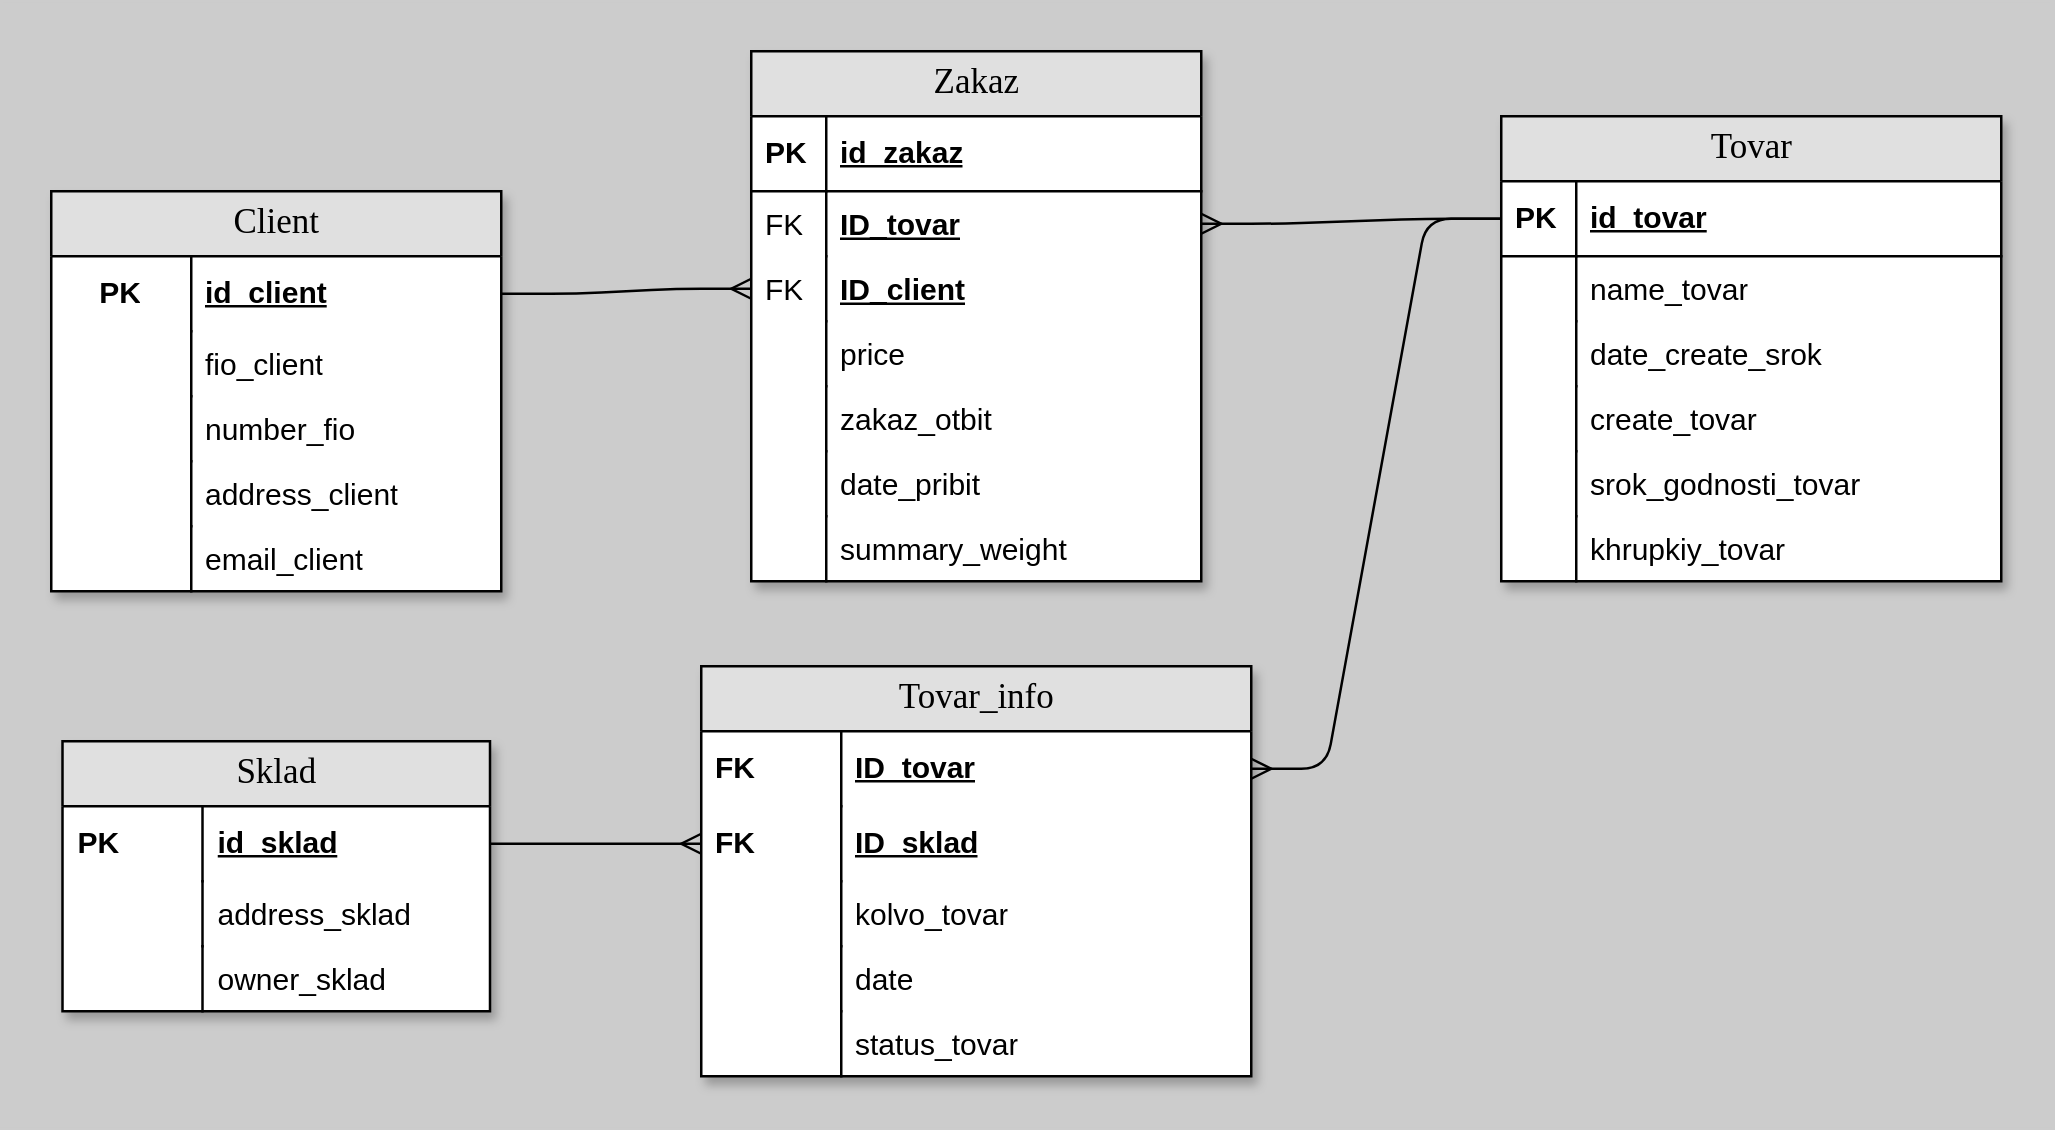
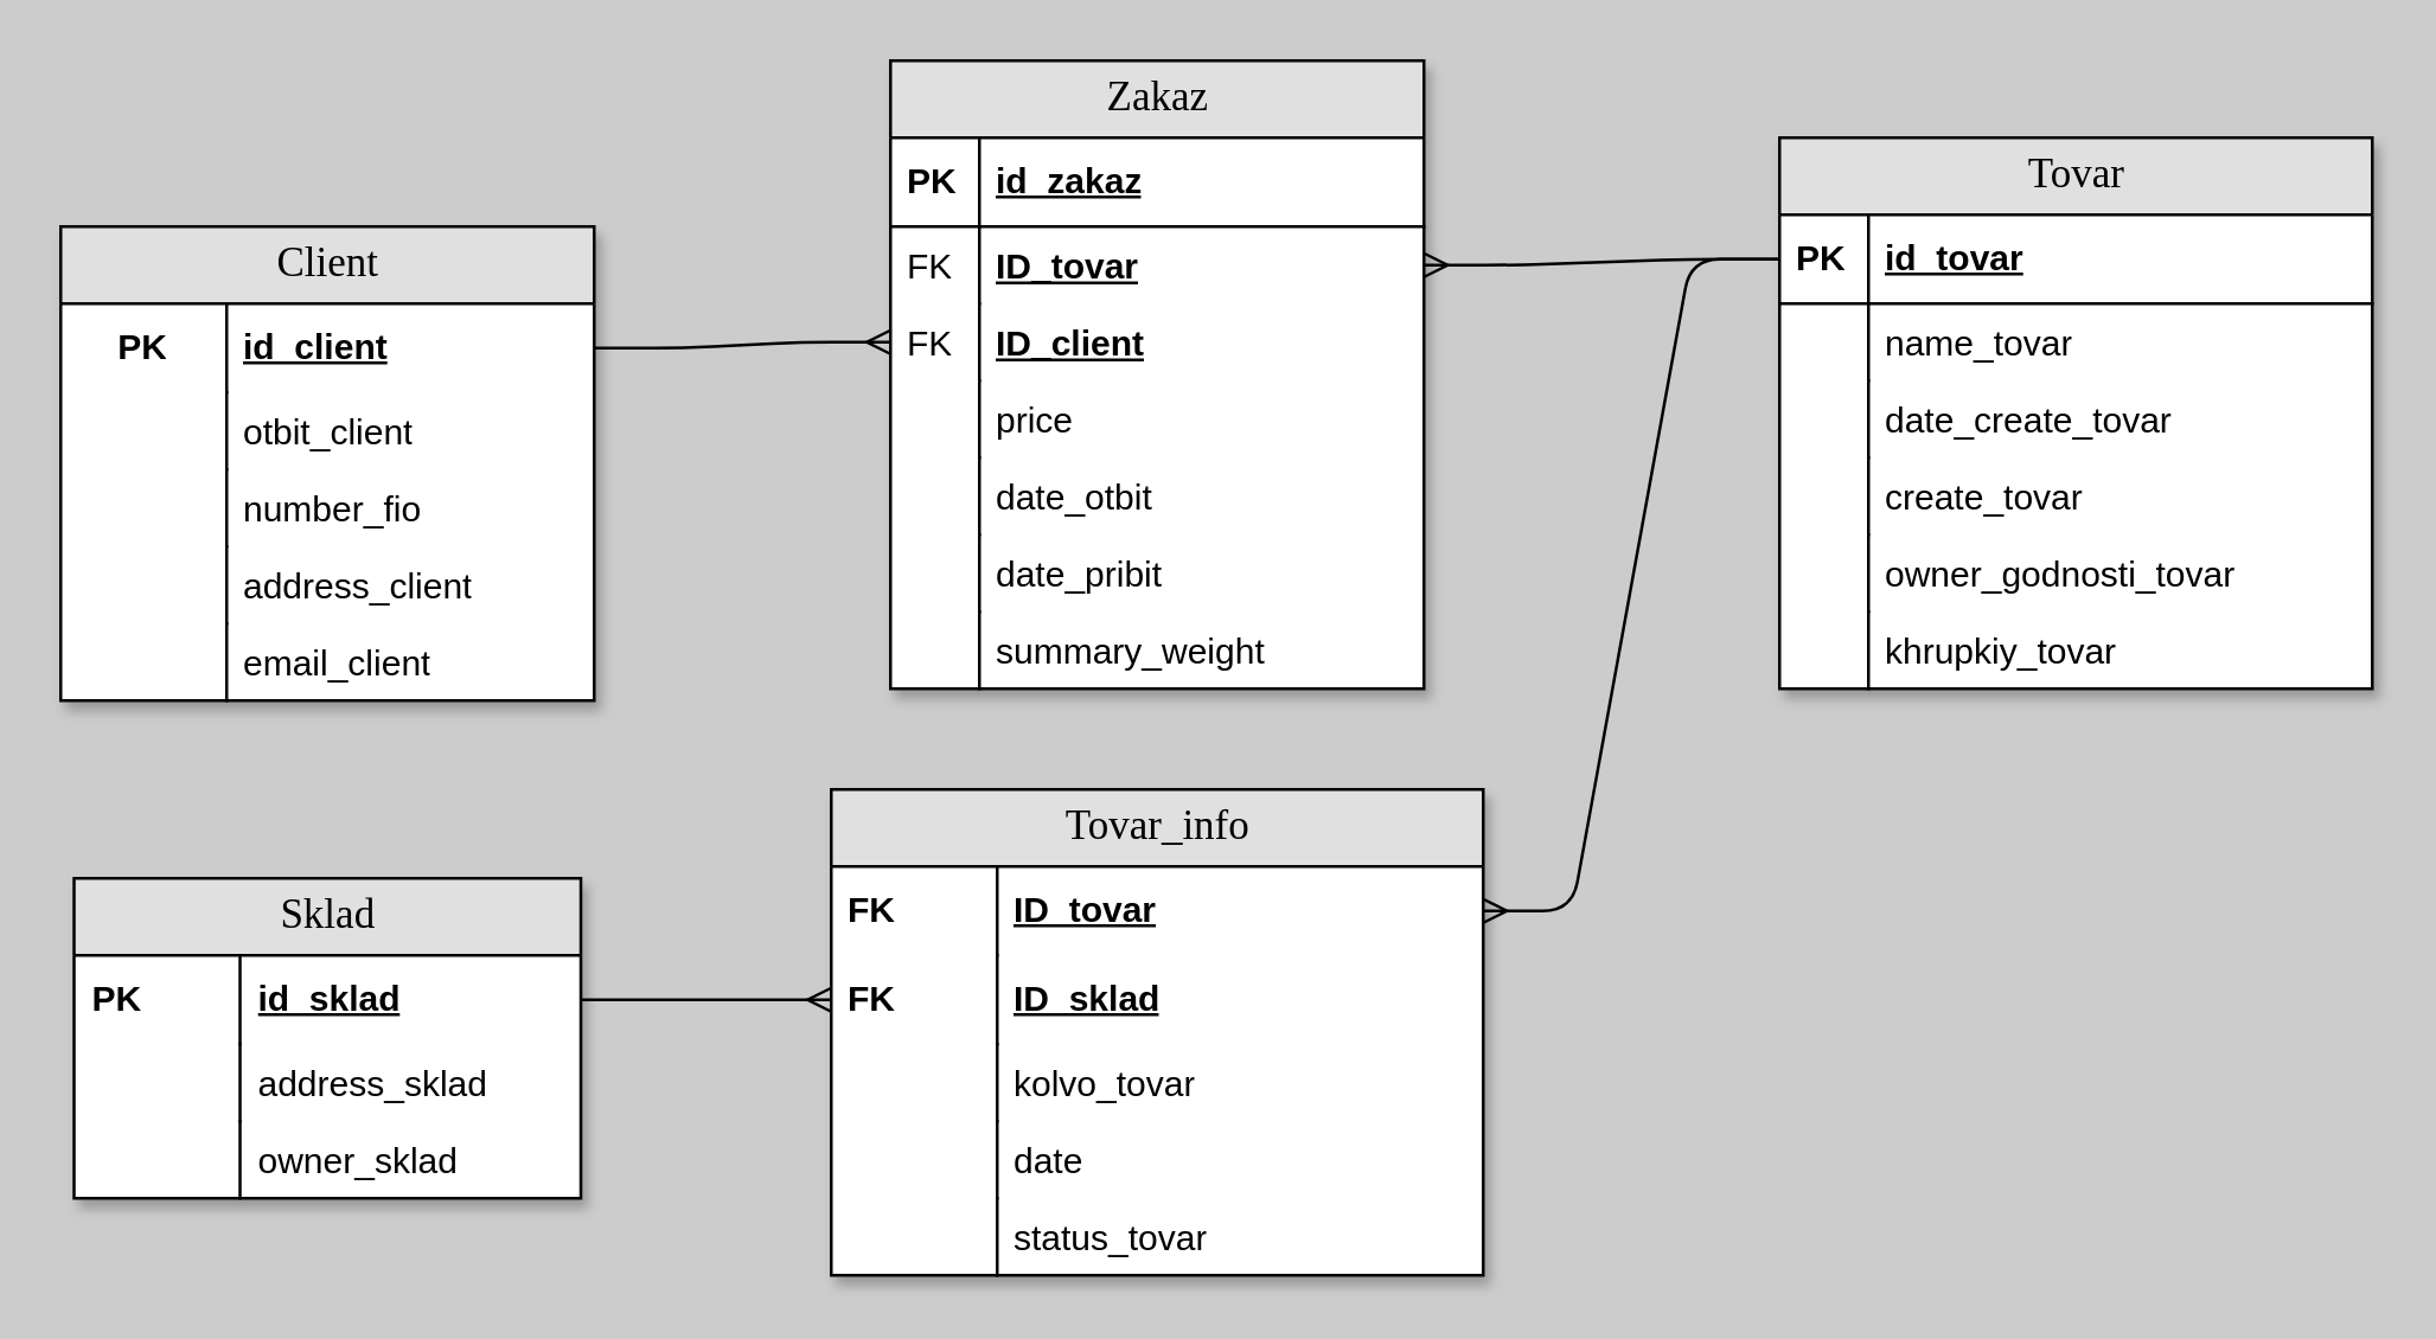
- <mxCell id="33" value="date_create_srok" style="shape=partialRectangle;top=0;left=0;right=0;bottom=0;html=1;align=left;verticalAlign=top;fillColor=none;spacingLeft=34;spacingRight=4;whiteSpace=wrap;overflow=hidden;rotatable=0;points=[[0,0.5],[1,0.5]];portConstraint=eastwest;dropTarget=0;" parent="28" vertex="1"><mxGeometry y="82" width="200" height="26" as="geometry" /></mxCell>
+ <mxCell id="33" value="date_create_tovar" style="shape=partialRectangle;top=0;left=0;right=0;bottom=0;html=1;align=left;verticalAlign=top;fillColor=none;spacingLeft=34;spacingRight=4;whiteSpace=wrap;overflow=hidden;rotatable=0;points=[[0,0.5],[1,0.5]];portConstraint=eastwest;dropTarget=0;" parent="28" vertex="1"><mxGeometry y="82" width="200" height="26" as="geometry" /></mxCell>
- <mxCell id="5" value="fio_client" style="shape=partialRectangle;top=0;left=0;right=0;bottom=0;html=1;align=left;verticalAlign=top;fillColor=none;spacingLeft=60;spacingRight=4;whiteSpace=wrap;overflow=hidden;rotatable=0;points=[[0,0.5],[1,0.5]];portConstraint=eastwest;dropTarget=0;" parent="2" vertex="1"><mxGeometry y="56" width="180" height="26" as="geometry" /></mxCell>
+ <mxCell id="5" value="otbit_client" style="shape=partialRectangle;top=0;left=0;right=0;bottom=0;html=1;align=left;verticalAlign=top;fillColor=none;spacingLeft=60;spacingRight=4;whiteSpace=wrap;overflow=hidden;rotatable=0;points=[[0,0.5],[1,0.5]];portConstraint=eastwest;dropTarget=0;" parent="2" vertex="1"><mxGeometry y="56" width="180" height="26" as="geometry" /></mxCell>
- <mxCell id="22" value="zakaz_otbit" style="shape=partialRectangle;top=0;left=0;right=0;bottom=0;html=1;align=left;verticalAlign=top;fillColor=none;spacingLeft=34;spacingRight=4;whiteSpace=wrap;overflow=hidden;rotatable=0;points=[[0,0.5],[1,0.5]];portConstraint=eastwest;dropTarget=0;" parent="13" vertex="1"><mxGeometry y="134" width="180" height="26" as="geometry" /></mxCell>
+ <mxCell id="22" value="date_otbit" style="shape=partialRectangle;top=0;left=0;right=0;bottom=0;html=1;align=left;verticalAlign=top;fillColor=none;spacingLeft=34;spacingRight=4;whiteSpace=wrap;overflow=hidden;rotatable=0;points=[[0,0.5],[1,0.5]];portConstraint=eastwest;dropTarget=0;" parent="13" vertex="1"><mxGeometry y="134" width="180" height="26" as="geometry" /></mxCell>
- <mxCell id="37" value="srok_godnosti_tovar" style="shape=partialRectangle;top=0;left=0;right=0;bottom=0;html=1;align=left;verticalAlign=top;fillColor=none;spacingLeft=34;spacingRight=4;whiteSpace=wrap;overflow=hidden;rotatable=0;points=[[0,0.5],[1,0.5]];portConstraint=eastwest;dropTarget=0;" parent="28" vertex="1"><mxGeometry y="134" width="200" height="26" as="geometry" /></mxCell>
+ <mxCell id="37" value="owner_godnosti_tovar" style="shape=partialRectangle;top=0;left=0;right=0;bottom=0;html=1;align=left;verticalAlign=top;fillColor=none;spacingLeft=34;spacingRight=4;whiteSpace=wrap;overflow=hidden;rotatable=0;points=[[0,0.5],[1,0.5]];portConstraint=eastwest;dropTarget=0;" parent="28" vertex="1"><mxGeometry y="134" width="200" height="26" as="geometry" /></mxCell>
